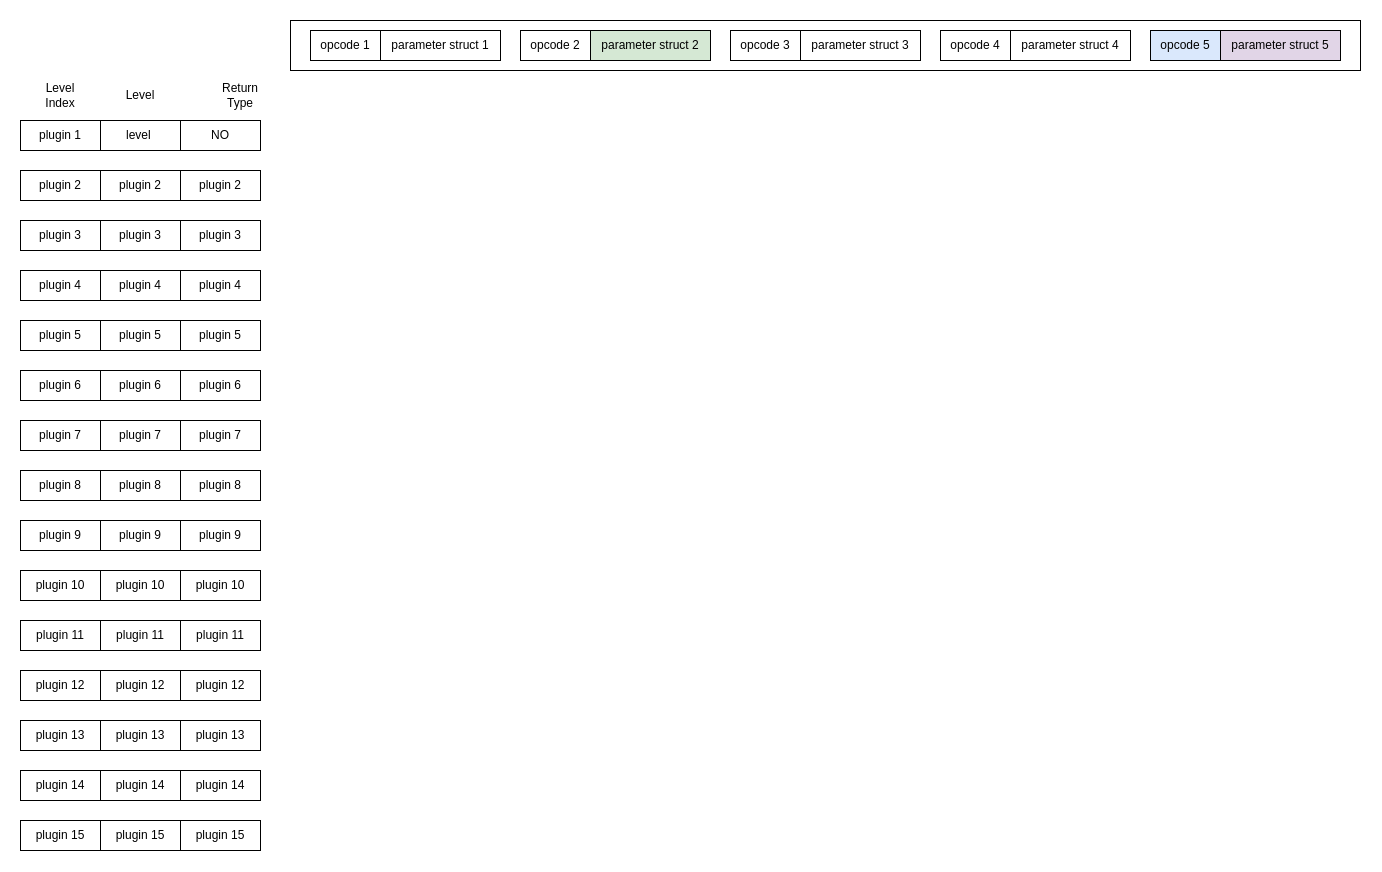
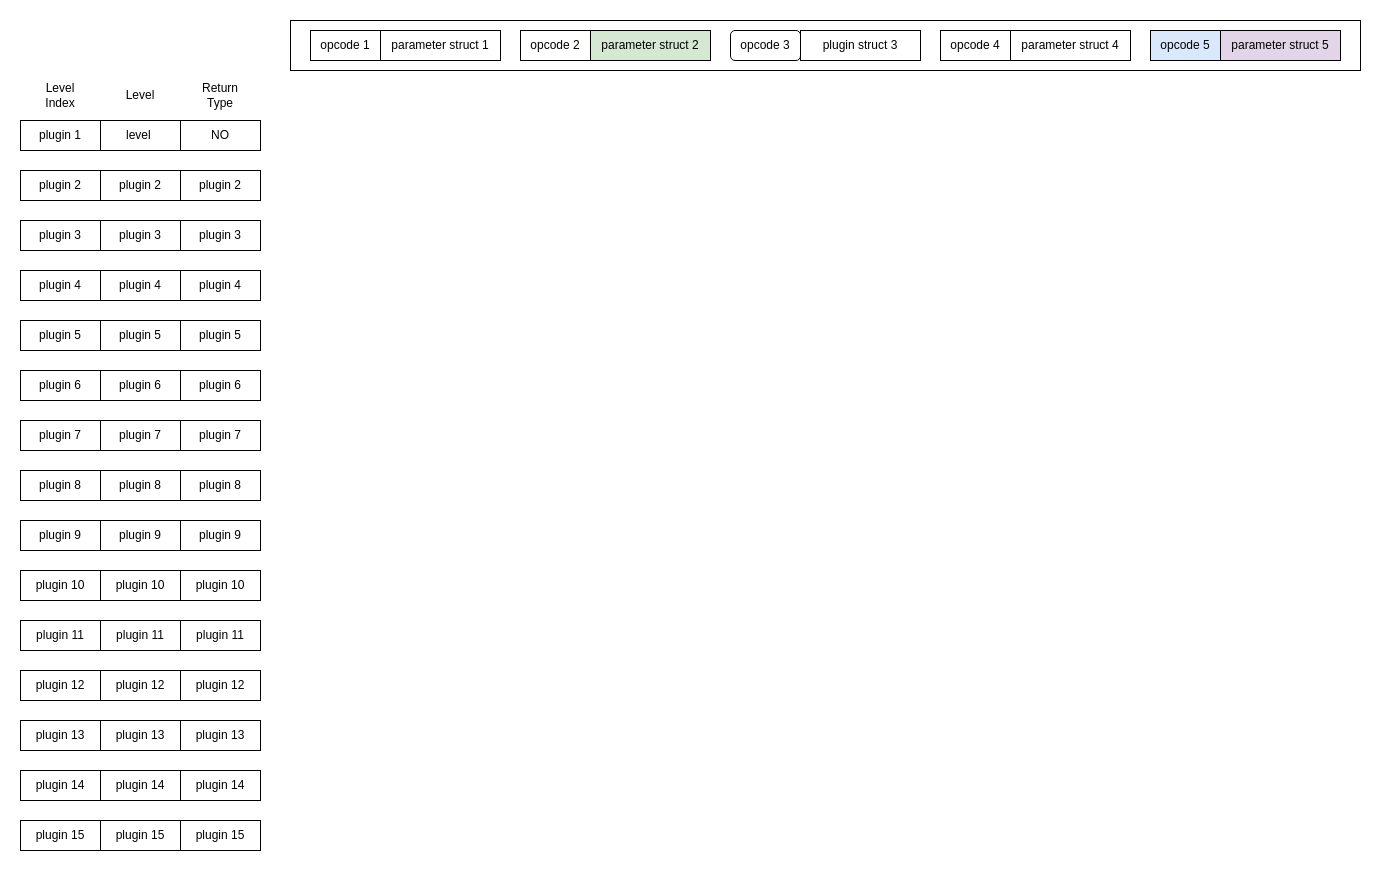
- <mxCell id="55" value="opcode 3" style="rounded=0;whiteSpace=wrap;html=1;" vertex="1" parent="54"><mxGeometry width="70" height="30" as="geometry" /></mxCell>
+ <mxCell id="55" value="opcode 3" style="whiteSpace=wrap;html=1;rounded=1;" vertex="1" parent="54"><mxGeometry width="70" height="30" as="geometry" /></mxCell>
- <mxCell id="56" value="parameter struct 3" style="rounded=0;whiteSpace=wrap;html=1;" vertex="1" parent="54"><mxGeometry x="70" width="120" height="30" as="geometry" /></mxCell>
+ <mxCell id="56" value="plugin struct 3" style="rounded=0;whiteSpace=wrap;html=1;" vertex="1" parent="54"><mxGeometry x="70" width="120" height="30" as="geometry" /></mxCell>
- <mxCell id="65" value="Return Type" style="text;html=1;strokeColor=none;fillColor=none;align=center;verticalAlign=middle;whiteSpace=wrap;rounded=0;" vertex="1" parent="1"><mxGeometry x="210" y="80" width="60" height="30" as="geometry" /></mxCell>
+ <mxCell id="65" value="Return Type" style="text;html=1;strokeColor=none;fillColor=none;align=center;verticalAlign=middle;whiteSpace=wrap;rounded=0;" vertex="1" parent="1"><mxGeometry x="190" y="80" width="60" height="30" as="geometry" /></mxCell>
